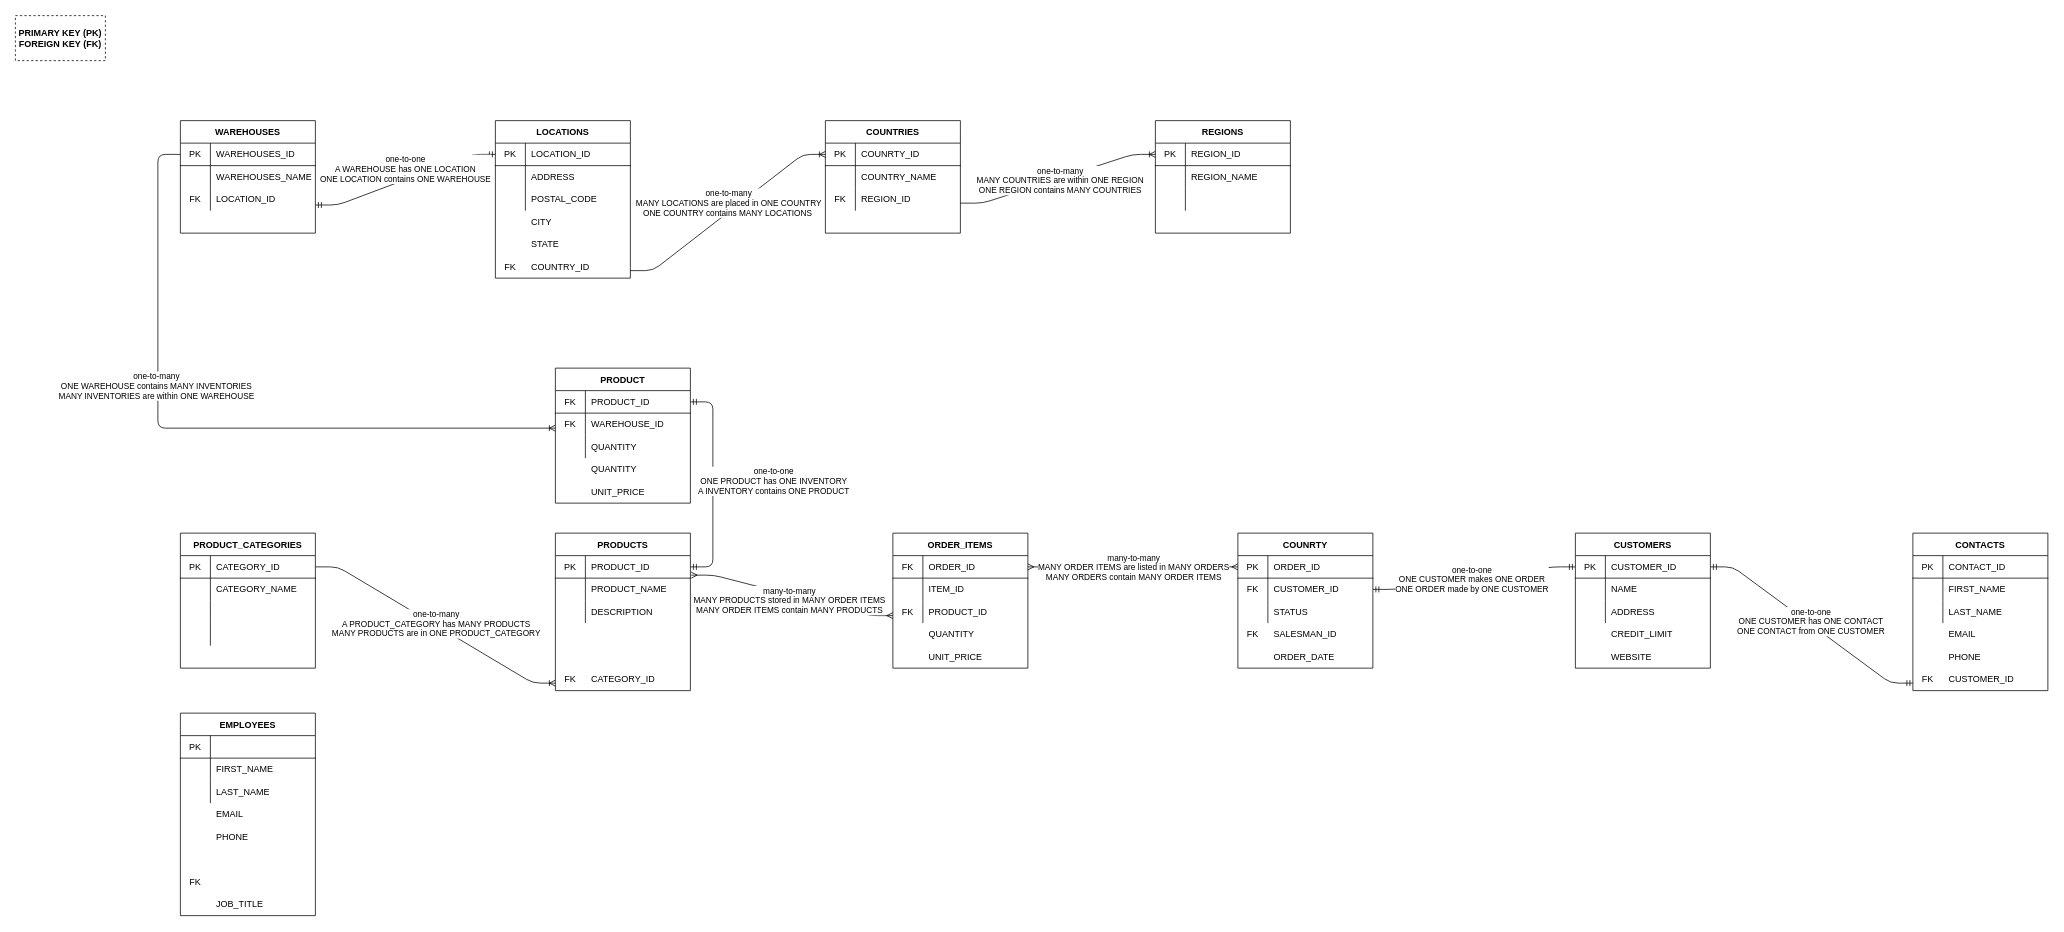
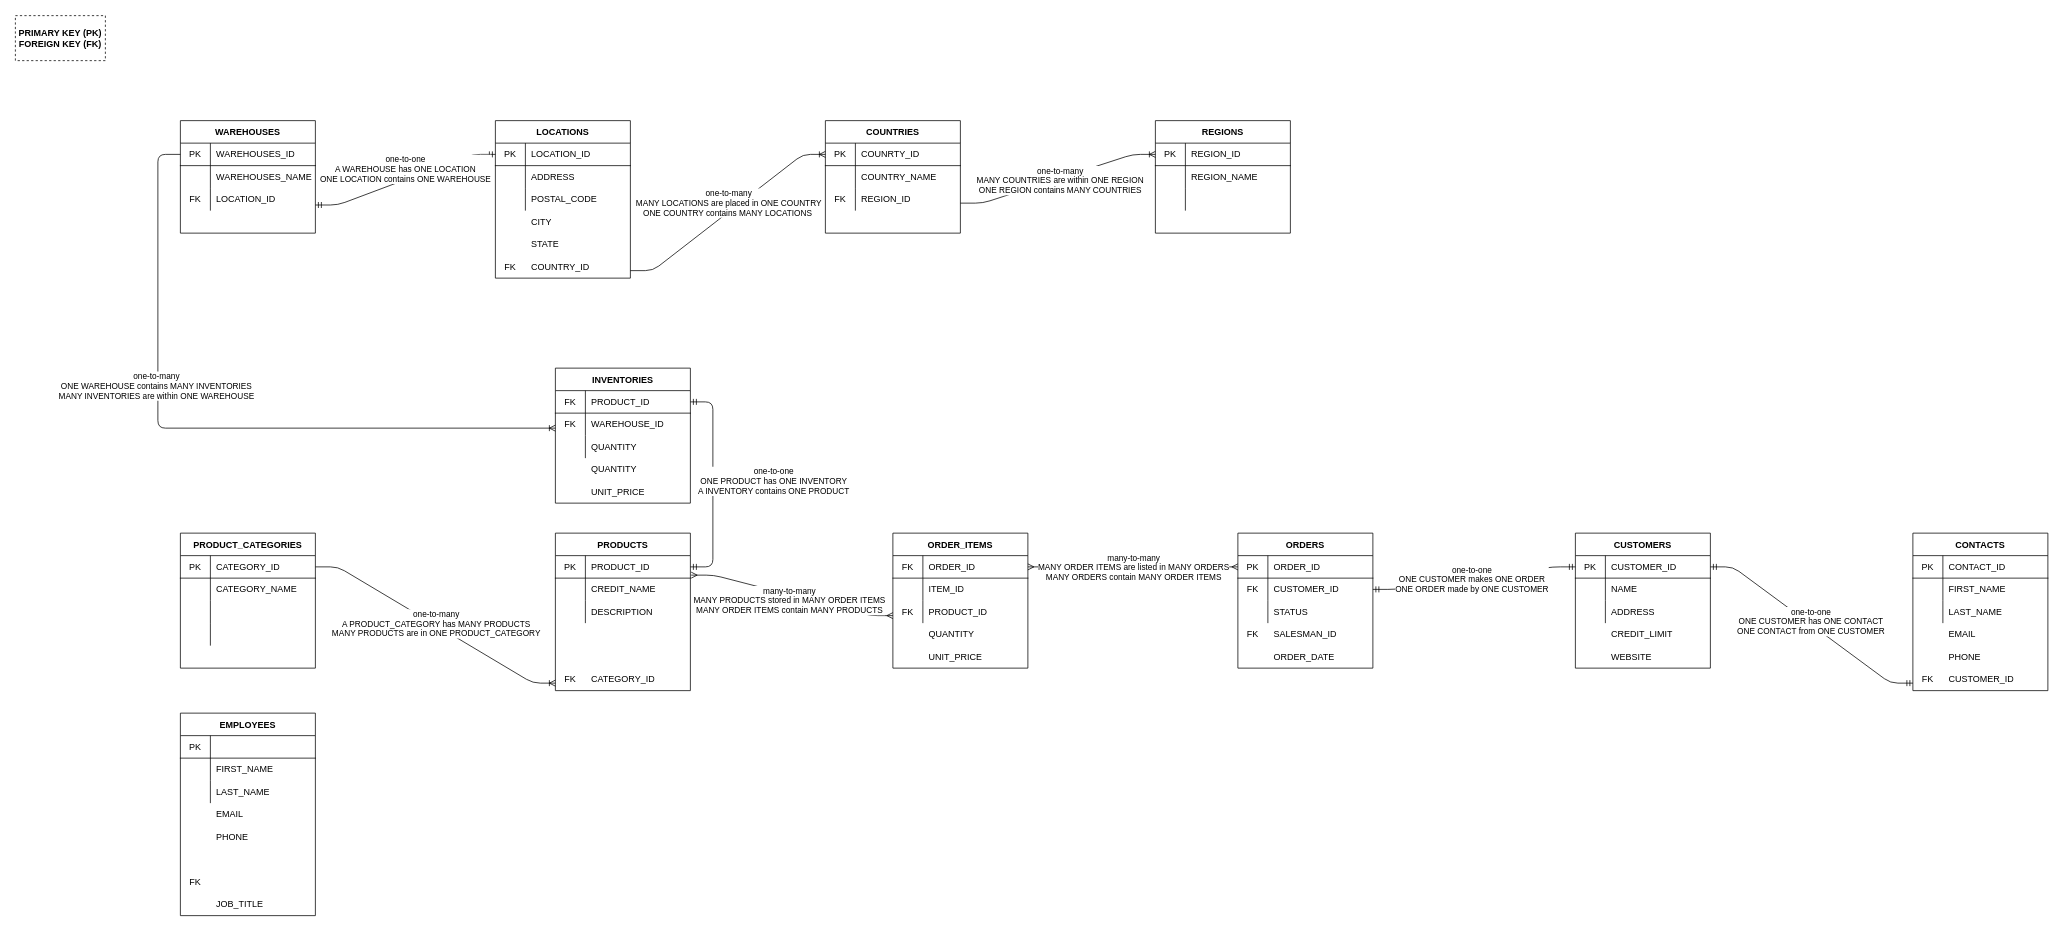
- <mxCell id="140" value="PRODUCT" style="shape=table;startSize=30;container=1;collapsible=0;childLayout=tableLayout;fixedRows=1;rowLines=0;fontStyle=1;align=center;pointerEvents=1;" parent="1" vertex="1"><mxGeometry x="740" y="490" width="180" height="180" as="geometry" /></mxCell>
+ <mxCell id="140" value="INVENTORIES" style="shape=table;startSize=30;container=1;collapsible=0;childLayout=tableLayout;fixedRows=1;rowLines=0;fontStyle=1;align=center;pointerEvents=1;" parent="1" vertex="1"><mxGeometry x="740" y="490" width="180" height="180" as="geometry" /></mxCell>
- <mxCell id="111" value="COUNRTY" style="shape=table;startSize=30;container=1;collapsible=0;childLayout=tableLayout;fixedRows=1;rowLines=0;fontStyle=1;align=center;pointerEvents=1;" parent="1" vertex="1"><mxGeometry x="1650" y="710" width="180" height="180" as="geometry" /></mxCell>
+ <mxCell id="111" value="ORDERS" style="shape=table;startSize=30;container=1;collapsible=0;childLayout=tableLayout;fixedRows=1;rowLines=0;fontStyle=1;align=center;pointerEvents=1;" parent="1" vertex="1"><mxGeometry x="1650" y="710" width="180" height="180" as="geometry" /></mxCell>
- <mxCell id="74" value="PRODUCT_NAME" style="shape=partialRectangle;html=1;whiteSpace=wrap;connectable=0;fillColor=none;top=0;left=0;bottom=0;right=0;align=left;spacingLeft=6;overflow=hidden;pointerEvents=1;" parent="72" vertex="1"><mxGeometry x="40" width="140" height="30" as="geometry" /></mxCell>
+ <mxCell id="74" value="CREDIT_NAME" style="shape=partialRectangle;html=1;whiteSpace=wrap;connectable=0;fillColor=none;top=0;left=0;bottom=0;right=0;align=left;spacingLeft=6;overflow=hidden;pointerEvents=1;" parent="72" vertex="1"><mxGeometry x="40" width="140" height="30" as="geometry" /></mxCell>
